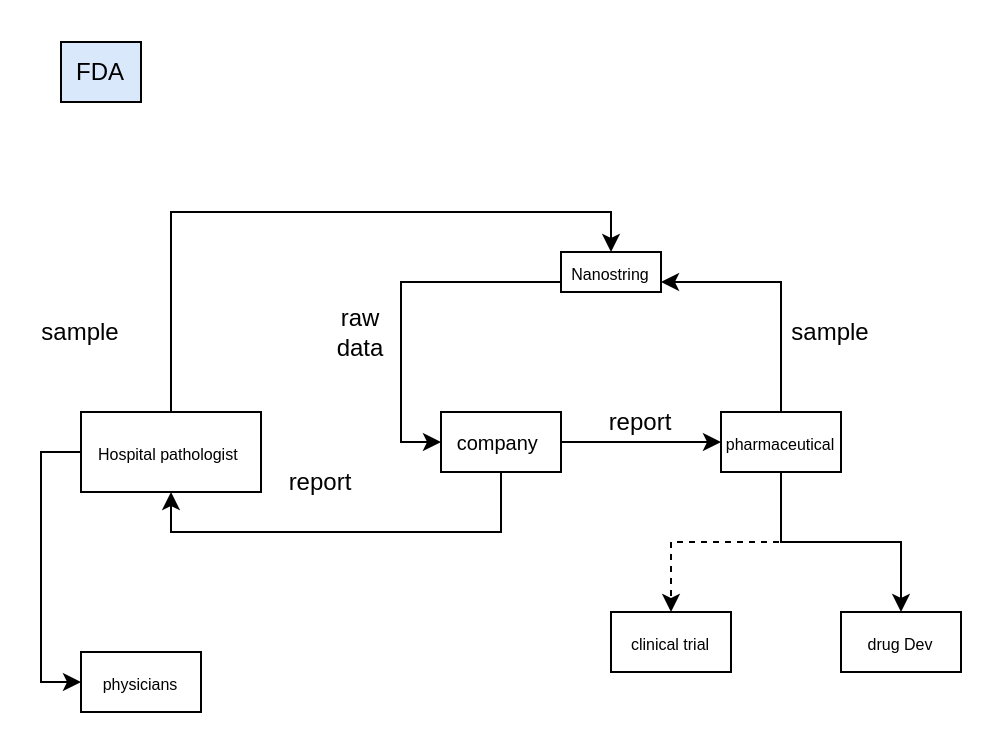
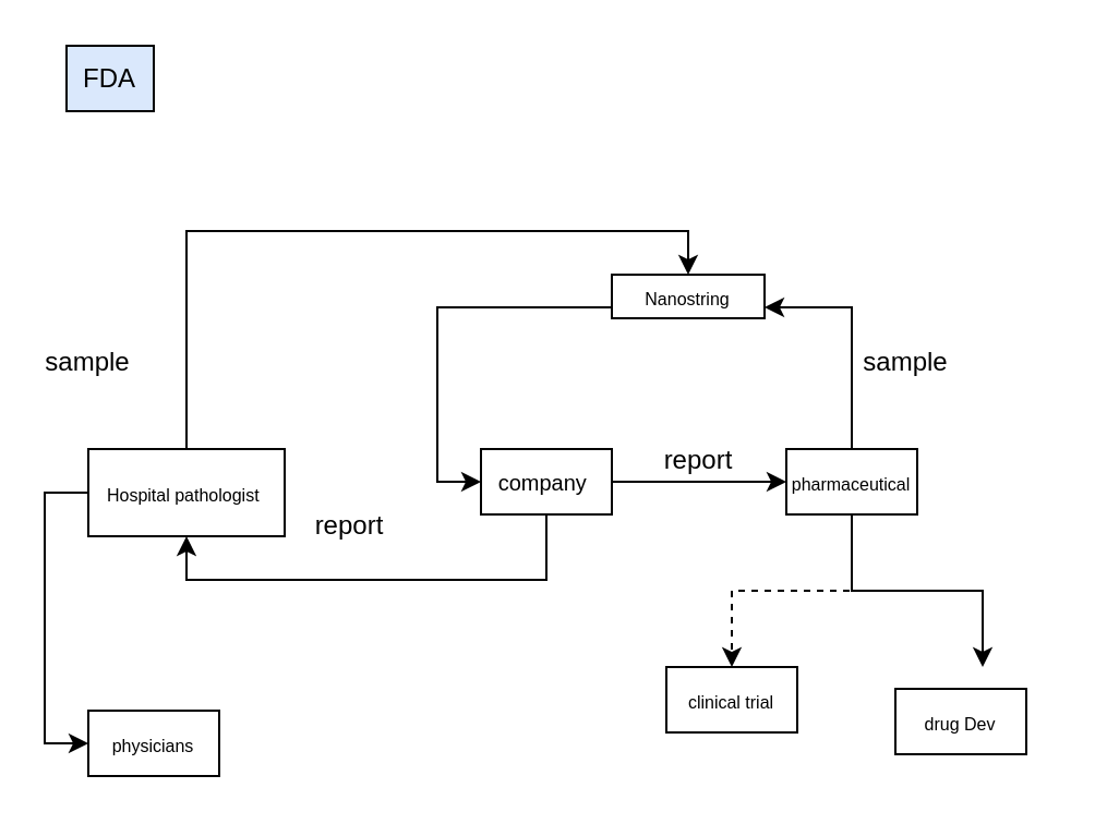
- <mxCell id="10" value="&lt;span style=&quot;font-size: 8px&quot;&gt;Nanostring&lt;/span&gt;" style="rounded=0;whiteSpace=wrap;html=1;" vertex="1" parent="2"><mxGeometry x="260" y="105" width="50" height="20" as="geometry" /></mxCell>
+ <mxCell id="10" value="&lt;span style=&quot;font-size: 8px&quot;&gt;Nanostring&lt;/span&gt;" style="rounded=0;whiteSpace=wrap;html=1;" vertex="1" parent="2"><mxGeometry x="260" y="105" width="70" height="20" as="geometry" /></mxCell>
- <mxCell id="14" value="raw data" style="text;html=1;strokeColor=none;fillColor=none;align=center;verticalAlign=middle;whiteSpace=wrap;rounded=0;" vertex="1" parent="2"><mxGeometry x="140" y="135" width="40" height="20" as="geometry" /></mxCell>
- <mxCell id="16" value="&lt;font style=&quot;font-size: 8px&quot;&gt;drug Dev&lt;/font&gt;" style="rounded=0;whiteSpace=wrap;html=1;" vertex="1" parent="2"><mxGeometry x="400" y="285" width="60" height="30" as="geometry" /></mxCell>
+ <mxCell id="16" value="&lt;font style=&quot;font-size: 8px&quot;&gt;drug Dev&lt;/font&gt;" style="rounded=0;whiteSpace=wrap;html=1;" vertex="1" parent="2"><mxGeometry x="390" y="295" width="60" height="30" as="geometry" /></mxCell>
